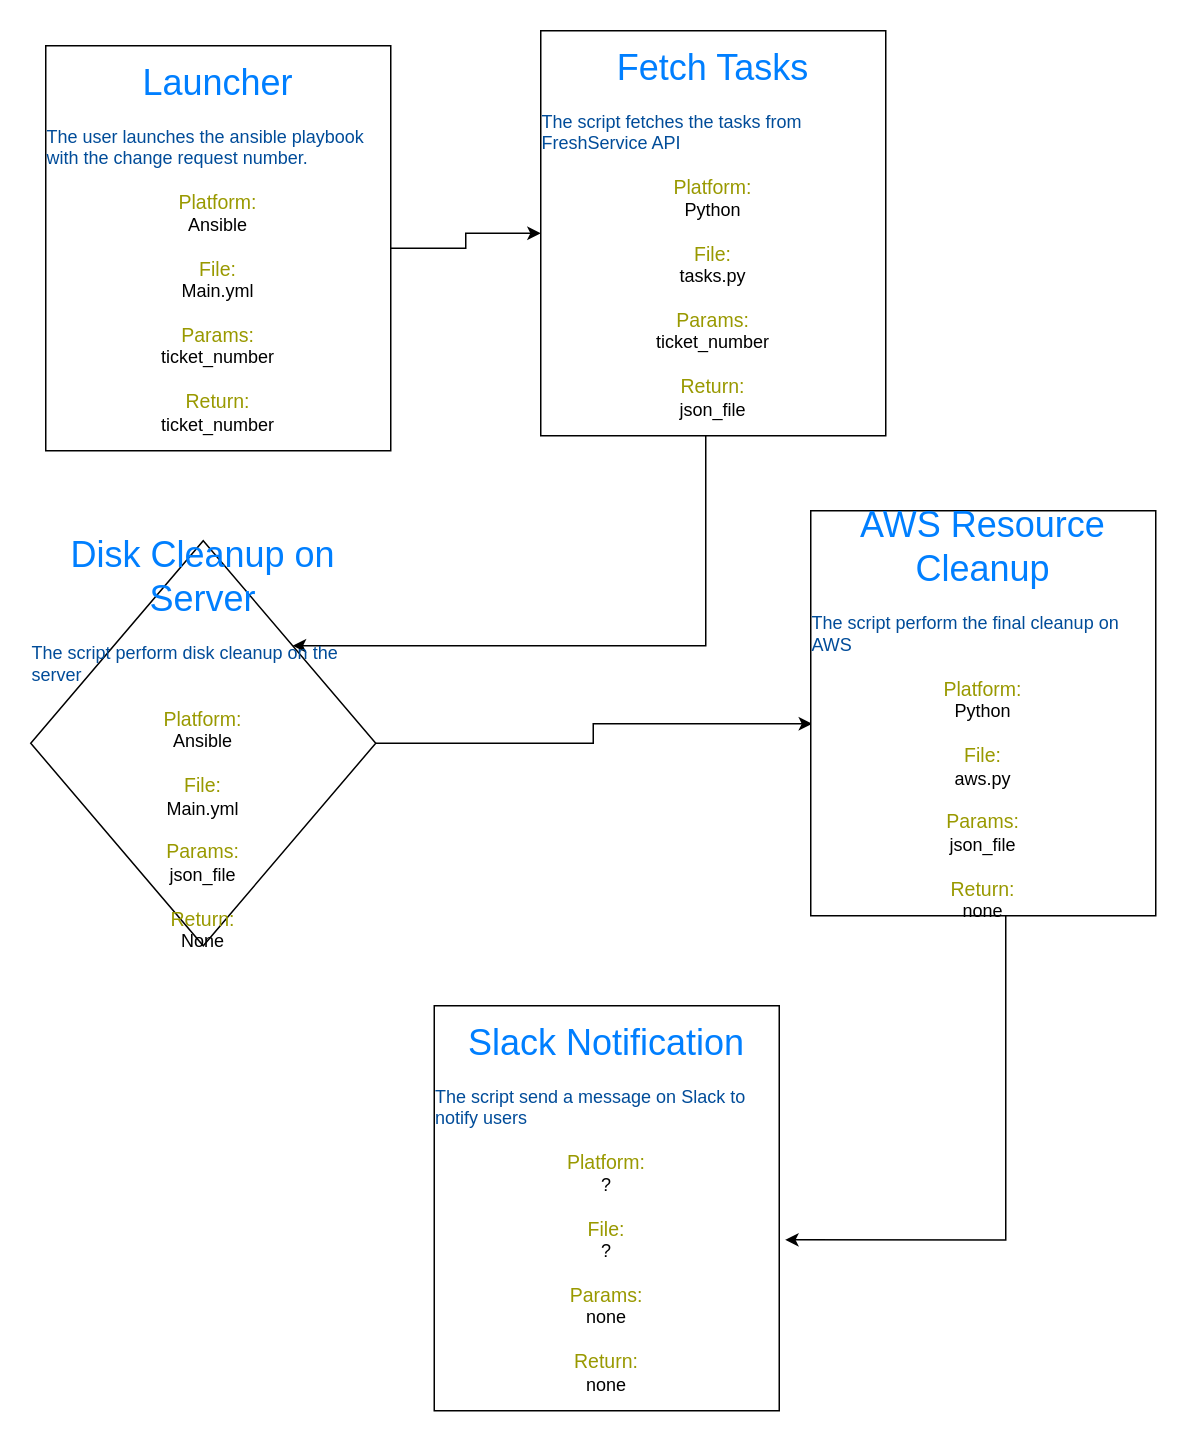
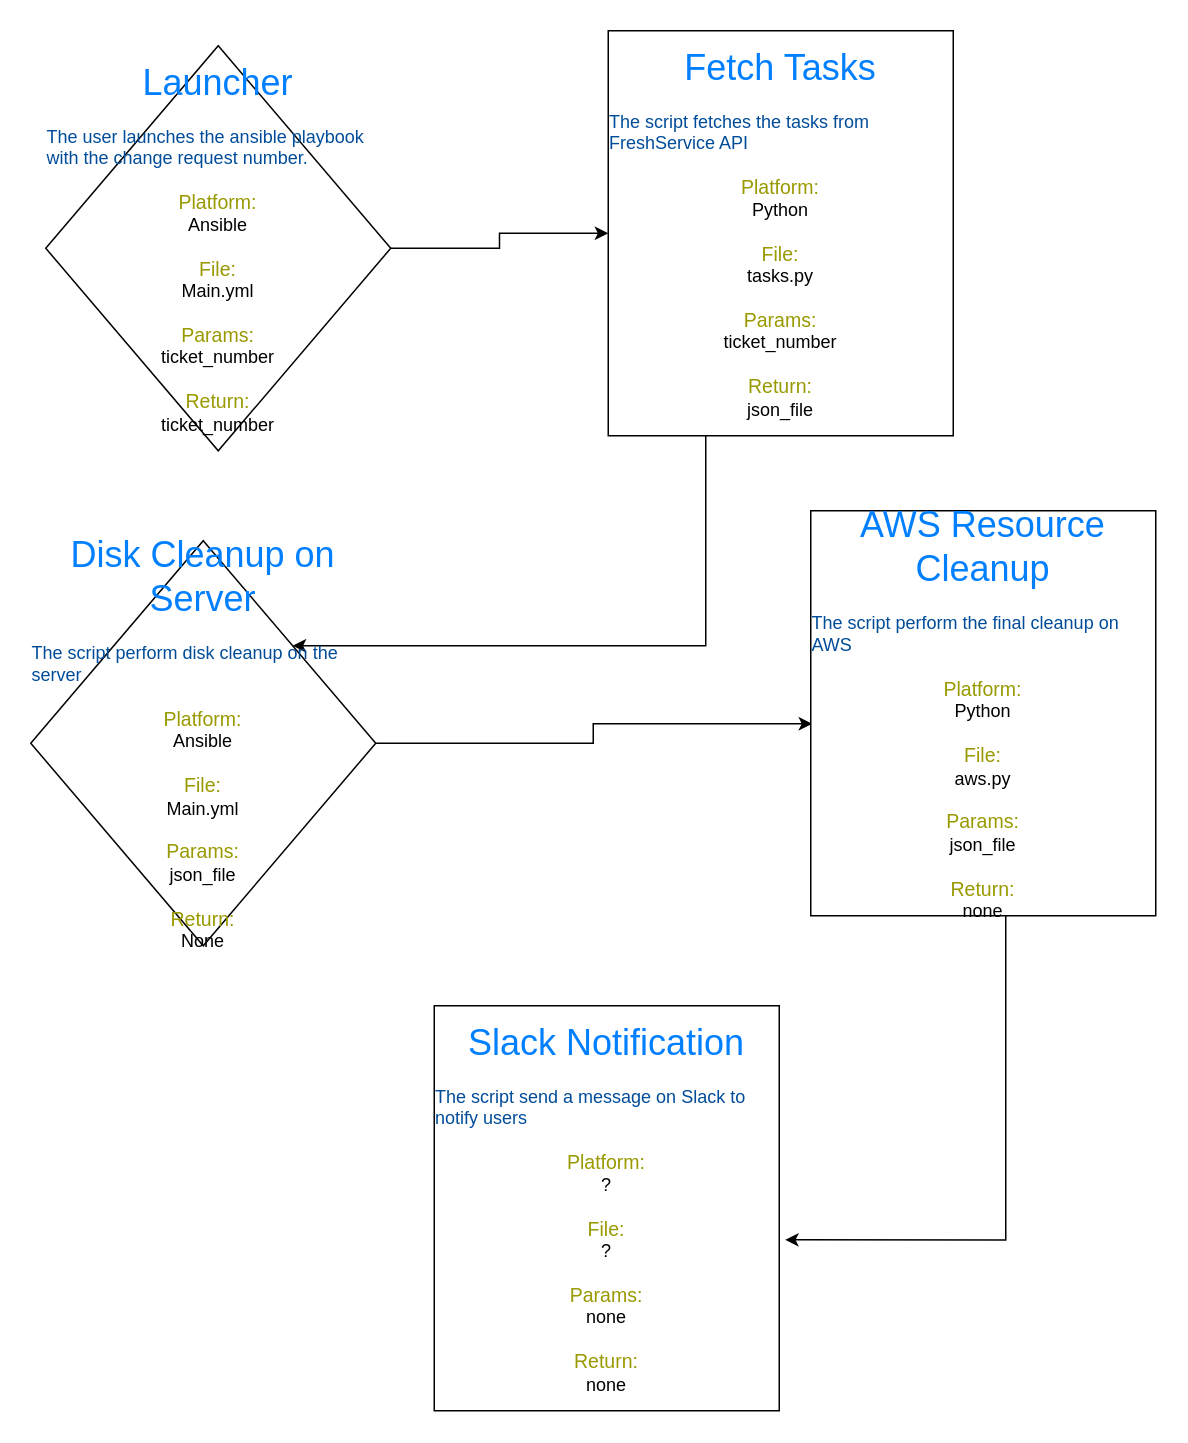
- <mxCell id="5" value="&lt;font style=&quot;font-size: 24px&quot; color=&quot;#007fff&quot;&gt;Fetch Tasks&lt;br&gt;&lt;/font&gt;&lt;br&gt;&lt;div style=&quot;text-align: left&quot;&gt;&lt;span style=&quot;color: rgb(0 , 76 , 153)&quot;&gt;&lt;font style=&quot;font-size: 12px&quot;&gt;The script fetches the tasks from FreshService API&lt;/font&gt;&lt;/span&gt;&lt;/div&gt;&lt;div style=&quot;text-align: left&quot;&gt;&lt;span style=&quot;color: rgb(0 , 76 , 153)&quot;&gt;&lt;font size=&quot;1&quot;&gt;&lt;br&gt;&lt;/font&gt;&lt;/span&gt;&lt;/div&gt;&lt;div&gt;&lt;font color=&quot;#999900&quot; style=&quot;font-size: 13px&quot;&gt;Platform:&lt;br&gt;&lt;/font&gt;&lt;span&gt;Python&lt;/span&gt;&lt;span style=&quot;color: rgb(0 , 76 , 153)&quot;&gt;&lt;font size=&quot;1&quot;&gt;&lt;br&gt;&lt;/font&gt;&lt;/span&gt;&lt;/div&gt;&lt;div style=&quot;text-align: left&quot;&gt;&lt;span style=&quot;text-align: center&quot;&gt;&lt;br&gt;&lt;/span&gt;&lt;/div&gt;&lt;div&gt;&lt;font color=&quot;#999900&quot; style=&quot;font-size: 13px&quot;&gt;File:&lt;br&gt;&lt;/font&gt;&lt;span&gt;tasks.py&lt;/span&gt;&lt;span style=&quot;color: rgb(0 , 76 , 153)&quot;&gt;&lt;font size=&quot;1&quot;&gt;&lt;br&gt;&lt;/font&gt;&lt;/span&gt;&lt;/div&gt;&lt;br&gt;&lt;font style=&quot;font-size: 13px&quot; color=&quot;#999900&quot;&gt;Params:&lt;br&gt;&lt;/font&gt;ticket_number&lt;br&gt;&lt;br&gt;&lt;font color=&quot;#999900&quot; style=&quot;font-size: 13px&quot;&gt;Return:&lt;br&gt;&lt;/font&gt;json_file" style="rounded=0;whiteSpace=wrap;html=1;" vertex="1" parent="1"><mxGeometry x="360" y="20" width="230" height="270" as="geometry" /></mxCell>
+ <mxCell id="5" value="&lt;font style=&quot;font-size: 24px&quot; color=&quot;#007fff&quot;&gt;Fetch Tasks&lt;br&gt;&lt;/font&gt;&lt;br&gt;&lt;div style=&quot;text-align: left&quot;&gt;&lt;span style=&quot;color: rgb(0 , 76 , 153)&quot;&gt;&lt;font style=&quot;font-size: 12px&quot;&gt;The script fetches the tasks from FreshService API&lt;/font&gt;&lt;/span&gt;&lt;/div&gt;&lt;div style=&quot;text-align: left&quot;&gt;&lt;span style=&quot;color: rgb(0 , 76 , 153)&quot;&gt;&lt;font size=&quot;1&quot;&gt;&lt;br&gt;&lt;/font&gt;&lt;/span&gt;&lt;/div&gt;&lt;div&gt;&lt;font color=&quot;#999900&quot; style=&quot;font-size: 13px&quot;&gt;Platform:&lt;br&gt;&lt;/font&gt;&lt;span&gt;Python&lt;/span&gt;&lt;span style=&quot;color: rgb(0 , 76 , 153)&quot;&gt;&lt;font size=&quot;1&quot;&gt;&lt;br&gt;&lt;/font&gt;&lt;/span&gt;&lt;/div&gt;&lt;div style=&quot;text-align: left&quot;&gt;&lt;span style=&quot;text-align: center&quot;&gt;&lt;br&gt;&lt;/span&gt;&lt;/div&gt;&lt;div&gt;&lt;font color=&quot;#999900&quot; style=&quot;font-size: 13px&quot;&gt;File:&lt;br&gt;&lt;/font&gt;&lt;span&gt;tasks.py&lt;/span&gt;&lt;span style=&quot;color: rgb(0 , 76 , 153)&quot;&gt;&lt;font size=&quot;1&quot;&gt;&lt;br&gt;&lt;/font&gt;&lt;/span&gt;&lt;/div&gt;&lt;br&gt;&lt;font style=&quot;font-size: 13px&quot; color=&quot;#999900&quot;&gt;Params:&lt;br&gt;&lt;/font&gt;ticket_number&lt;br&gt;&lt;br&gt;&lt;font color=&quot;#999900&quot; style=&quot;font-size: 13px&quot;&gt;Return:&lt;br&gt;&lt;/font&gt;json_file" style="rounded=0;whiteSpace=wrap;html=1;" vertex="1" parent="1"><mxGeometry x="405" y="20" width="230" height="270" as="geometry" /></mxCell>
- <mxCell id="3" value="&lt;font style=&quot;font-size: 24px&quot; color=&quot;#007fff&quot;&gt;Launcher&lt;br&gt;&lt;/font&gt;&lt;br&gt;&lt;div style=&quot;text-align: left&quot;&gt;&lt;span style=&quot;color: rgb(0 , 76 , 153)&quot;&gt;&lt;font style=&quot;font-size: 12px&quot;&gt;The user launches the ansible playbook with the change request number.&lt;/font&gt;&lt;/span&gt;&lt;/div&gt;&lt;div style=&quot;text-align: left&quot;&gt;&lt;span style=&quot;color: rgb(0 , 76 , 153)&quot;&gt;&lt;font size=&quot;1&quot;&gt;&lt;br&gt;&lt;/font&gt;&lt;/span&gt;&lt;/div&gt;&lt;div&gt;&lt;font color=&quot;#999900&quot; style=&quot;font-size: 13px&quot;&gt;Platform:&lt;br&gt;&lt;/font&gt;&lt;span&gt;Ansible&lt;/span&gt;&lt;span style=&quot;color: rgb(0 , 76 , 153)&quot;&gt;&lt;font size=&quot;1&quot;&gt;&lt;br&gt;&lt;/font&gt;&lt;/span&gt;&lt;/div&gt;&lt;div style=&quot;text-align: left&quot;&gt;&lt;span style=&quot;text-align: center&quot;&gt;&lt;br&gt;&lt;/span&gt;&lt;/div&gt;&lt;div&gt;&lt;font color=&quot;#999900&quot; style=&quot;font-size: 13px&quot;&gt;File:&lt;br&gt;&lt;/font&gt;&lt;span&gt;Main.yml&lt;/span&gt;&lt;span style=&quot;color: rgb(0 , 76 , 153)&quot;&gt;&lt;font size=&quot;1&quot;&gt;&lt;br&gt;&lt;/font&gt;&lt;/span&gt;&lt;/div&gt;&lt;br&gt;&lt;font style=&quot;font-size: 13px&quot; color=&quot;#999900&quot;&gt;Params:&lt;br&gt;&lt;/font&gt;ticket_number&lt;br&gt;&lt;br&gt;&lt;font color=&quot;#999900&quot; style=&quot;font-size: 13px&quot;&gt;Return:&lt;br&gt;&lt;/font&gt;ticket_number" style="rounded=0;whiteSpace=wrap;html=1;" vertex="1" parent="1"><mxGeometry x="30" y="30" width="230" height="270" as="geometry" /></mxCell>
+ <mxCell id="3" value="&lt;font style=&quot;font-size: 24px&quot; color=&quot;#007fff&quot;&gt;Launcher&lt;br&gt;&lt;/font&gt;&lt;br&gt;&lt;div style=&quot;text-align: left&quot;&gt;&lt;span style=&quot;color: rgb(0 , 76 , 153)&quot;&gt;&lt;font style=&quot;font-size: 12px&quot;&gt;The user launches the ansible playbook with the change request number.&lt;/font&gt;&lt;/span&gt;&lt;/div&gt;&lt;div style=&quot;text-align: left&quot;&gt;&lt;span style=&quot;color: rgb(0 , 76 , 153)&quot;&gt;&lt;font size=&quot;1&quot;&gt;&lt;br&gt;&lt;/font&gt;&lt;/span&gt;&lt;/div&gt;&lt;div&gt;&lt;font color=&quot;#999900&quot; style=&quot;font-size: 13px&quot;&gt;Platform:&lt;br&gt;&lt;/font&gt;&lt;span&gt;Ansible&lt;/span&gt;&lt;span style=&quot;color: rgb(0 , 76 , 153)&quot;&gt;&lt;font size=&quot;1&quot;&gt;&lt;br&gt;&lt;/font&gt;&lt;/span&gt;&lt;/div&gt;&lt;div style=&quot;text-align: left&quot;&gt;&lt;span style=&quot;text-align: center&quot;&gt;&lt;br&gt;&lt;/span&gt;&lt;/div&gt;&lt;div&gt;&lt;font color=&quot;#999900&quot; style=&quot;font-size: 13px&quot;&gt;File:&lt;br&gt;&lt;/font&gt;&lt;span&gt;Main.yml&lt;/span&gt;&lt;span style=&quot;color: rgb(0 , 76 , 153)&quot;&gt;&lt;font size=&quot;1&quot;&gt;&lt;br&gt;&lt;/font&gt;&lt;/span&gt;&lt;/div&gt;&lt;br&gt;&lt;font style=&quot;font-size: 13px&quot; color=&quot;#999900&quot;&gt;Params:&lt;br&gt;&lt;/font&gt;ticket_number&lt;br&gt;&lt;br&gt;&lt;font color=&quot;#999900&quot; style=&quot;font-size: 13px&quot;&gt;Return:&lt;br&gt;&lt;/font&gt;ticket_number" style="rhombus;whiteSpace=wrap;html=1;" vertex="1" parent="1"><mxGeometry x="30" y="30" width="230" height="270" as="geometry" /></mxCell>
